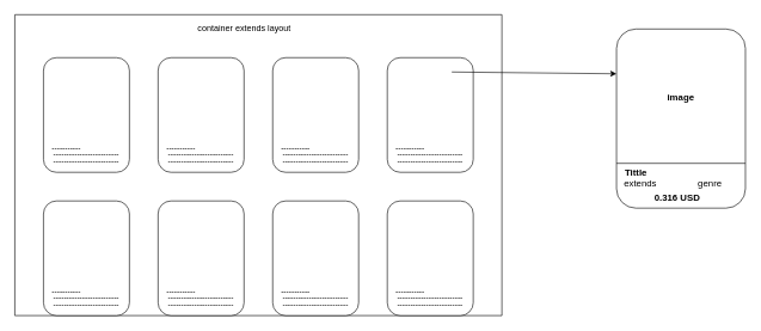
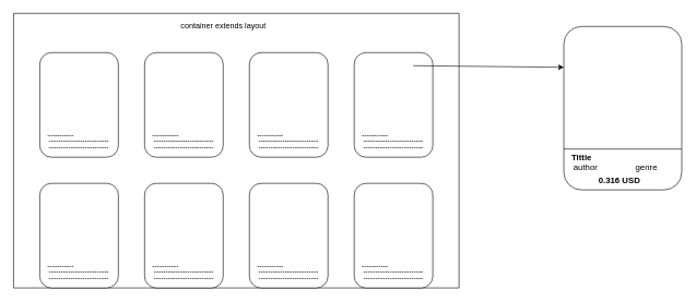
- <mxCell id="40" value="&lt;font style=&quot;font-size: 13px&quot; color=&quot;#000000&quot;&gt;&lt;b&gt;image&lt;/b&gt;&lt;/font&gt;" style="text;html=1;strokeColor=none;fillColor=none;align=center;verticalAlign=middle;whiteSpace=wrap;rounded=0;fontSize=11;" vertex="1" parent="1"><mxGeometry x="860" y="120" width="180" height="30" as="geometry" /></mxCell>
- <mxCell id="41" value="extends&amp;nbsp; &amp;nbsp; &amp;nbsp; &amp;nbsp; &amp;nbsp; &amp;nbsp; &amp;nbsp; &amp;nbsp; genre" style="text;html=1;strokeColor=none;fillColor=none;align=center;verticalAlign=middle;whiteSpace=wrap;rounded=0;fontSize=13;fontColor=#000000;" vertex="1" parent="1"><mxGeometry x="859" y="241" width="160" height="30" as="geometry" /></mxCell>
+ <mxCell id="41" value="author&amp;nbsp; &amp;nbsp; &amp;nbsp; &amp;nbsp; &amp;nbsp; &amp;nbsp; &amp;nbsp; &amp;nbsp; genre" style="text;html=1;strokeColor=none;fillColor=none;align=center;verticalAlign=middle;whiteSpace=wrap;rounded=0;fontSize=13;fontColor=#000000;" vertex="1" parent="1"><mxGeometry x="859" y="241" width="160" height="30" as="geometry" /></mxCell>
